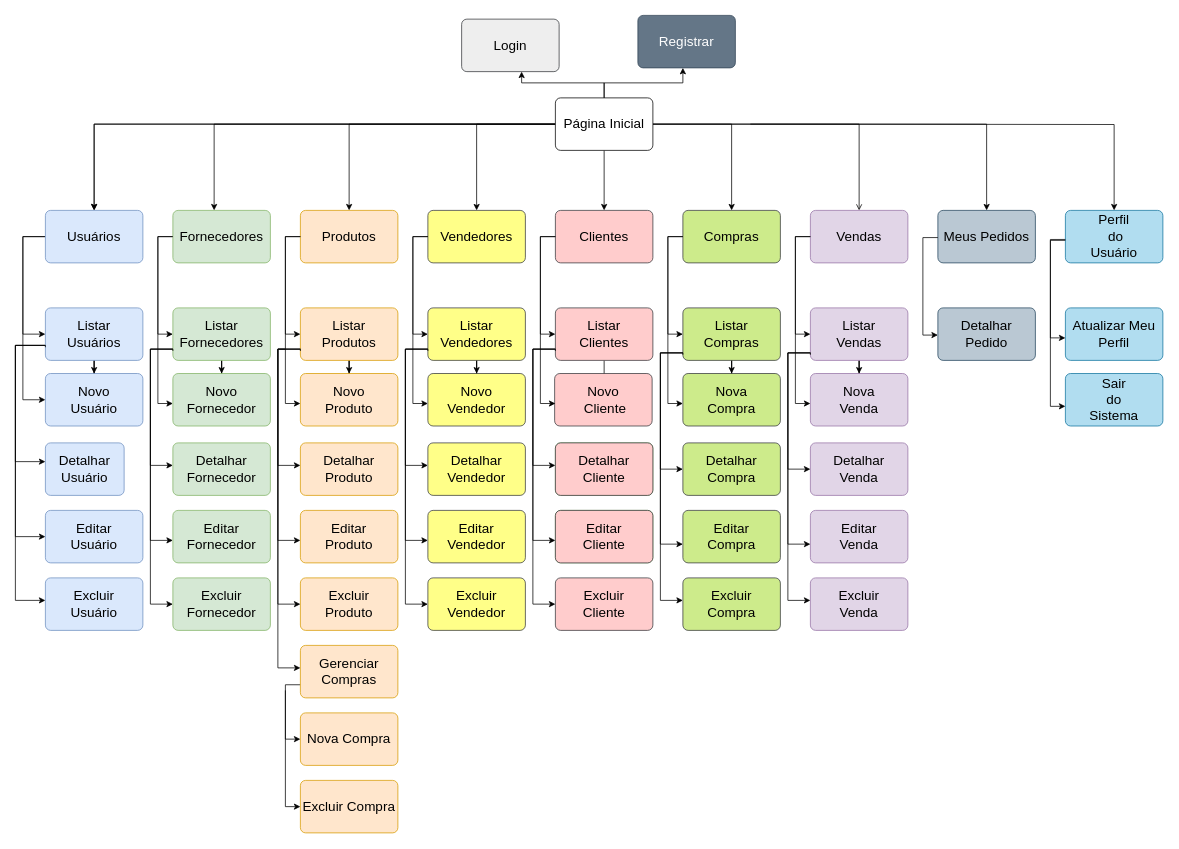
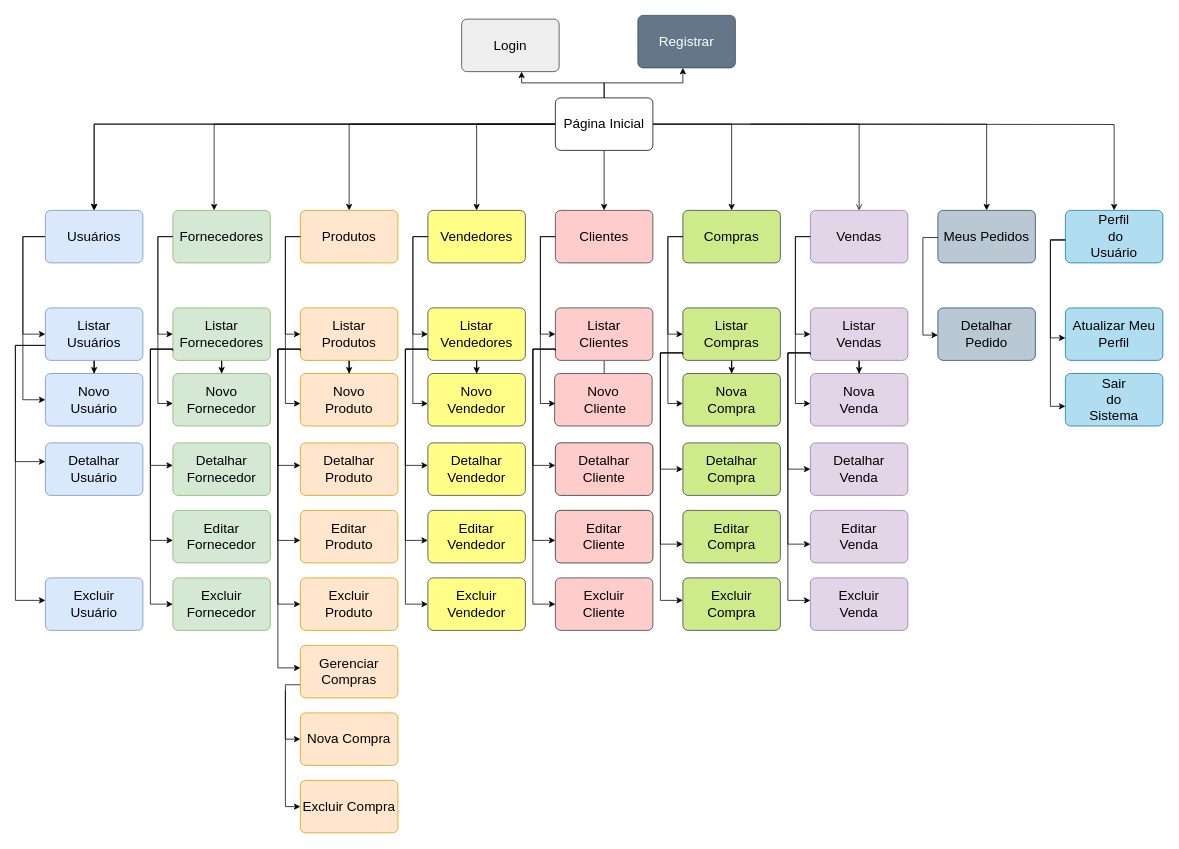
- <mxCell id="49" value="&lt;font style=&quot;font-size: 18px;&quot;&gt;Detalhar&lt;br&gt;Usuário&lt;/font&gt;" style="rounded=1;arcSize=10;whiteSpace=wrap;html=1;align=center;fillColor=#dae8fc;strokeColor=#6c8ebf;" parent="1" vertex="1"><mxGeometry x="60" y="590" width="105" height="70" as="geometry" /></mxCell>
+ <mxCell id="49" value="&lt;font style=&quot;font-size: 18px;&quot;&gt;Detalhar&lt;br&gt;Usuário&lt;/font&gt;" style="rounded=1;arcSize=10;whiteSpace=wrap;html=1;align=center;fillColor=#dae8fc;strokeColor=#6c8ebf;" parent="1" vertex="1"><mxGeometry x="60" y="590" width="130" height="70" as="geometry" /></mxCell>
- <mxCell id="50" value="" style="edgeStyle=orthogonalEdgeStyle;rounded=0;orthogonalLoop=1;jettySize=auto;html=1;exitX=0;exitY=0.75;exitDx=0;exitDy=0;" parent="1" source="27" target="51" edge="1"><mxGeometry relative="1" as="geometry"><mxPoint x="60" y="550" as="sourcePoint" /><Array as="points"><mxPoint x="60" y="460" /><mxPoint x="20" y="460" /><mxPoint x="20" y="715" /></Array></mxGeometry></mxCell>
- <mxCell id="51" value="&lt;font style=&quot;font-size: 18px;&quot;&gt;Editar&lt;br&gt;Usuário&lt;/font&gt;" style="rounded=1;arcSize=10;whiteSpace=wrap;html=1;align=center;fillColor=#dae8fc;strokeColor=#6c8ebf;" parent="1" vertex="1"><mxGeometry x="60" y="680" width="130" height="70" as="geometry" /></mxCell>
